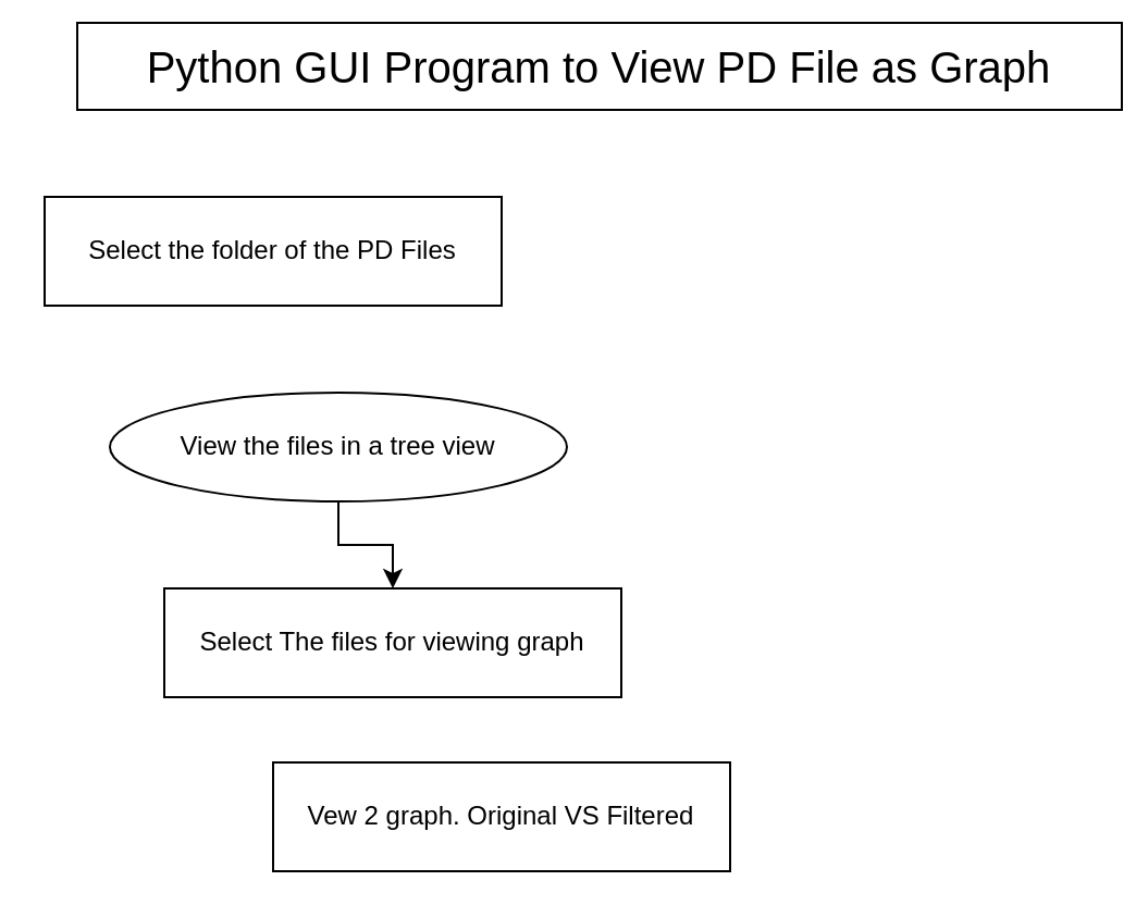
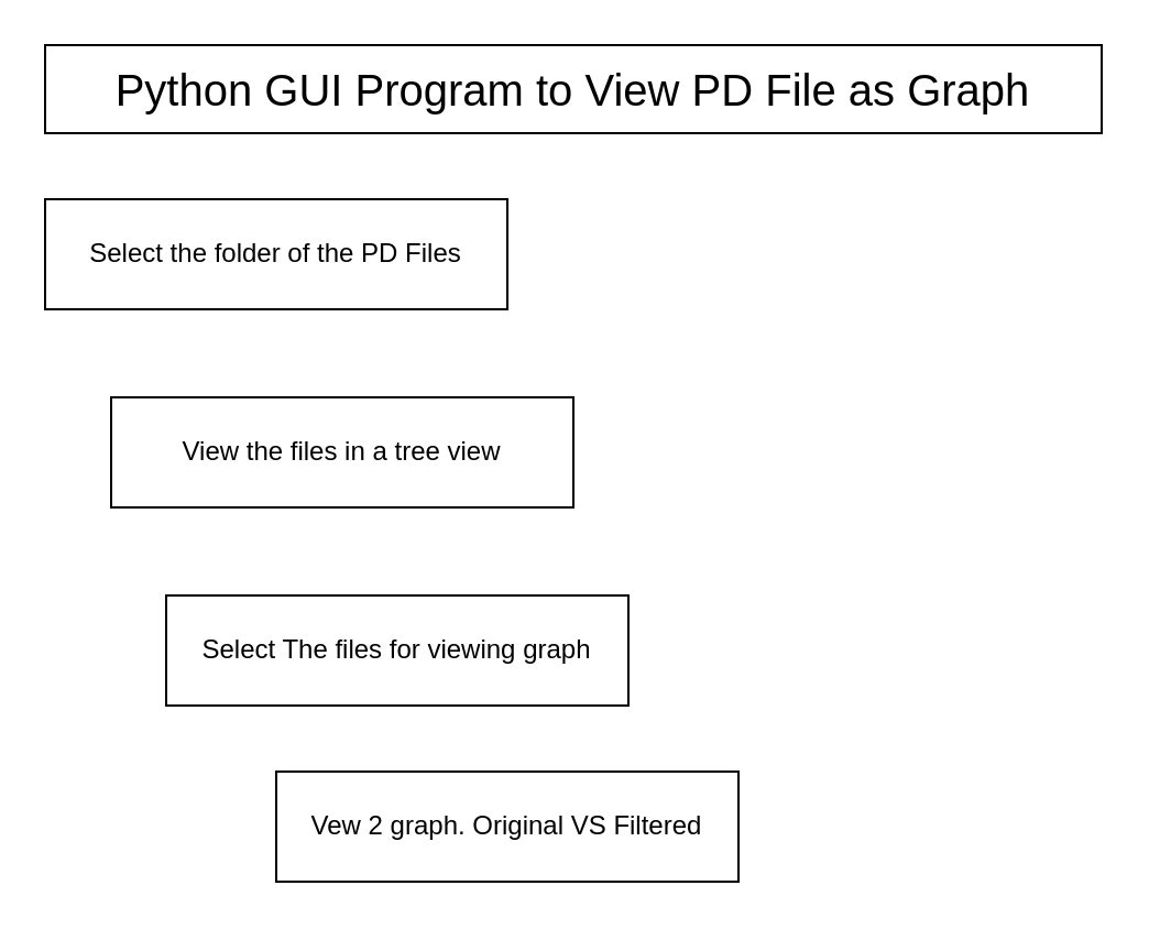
- <mxCell id="2" value="&lt;font style=&quot;font-size: 20px;&quot;&gt;Python GUI Program to View PD File as Graph&lt;/font&gt;" style="rounded=0;whiteSpace=wrap;html=1;" vertex="1" parent="1"><mxGeometry x="35" y="10" width="480" height="40" as="geometry" /></mxCell>
+ <mxCell id="2" value="&lt;font style=&quot;font-size: 20px;&quot;&gt;Python GUI Program to View PD File as Graph&lt;/font&gt;" style="rounded=0;whiteSpace=wrap;html=1;" vertex="1" parent="1"><mxGeometry x="20" y="20" width="480" height="40" as="geometry" /></mxCell>
- <mxCell id="5" value="View the files in a tree view" style="ellipse;whiteSpace=wrap;html=1;" vertex="1" parent="1"><mxGeometry x="50" y="180" width="210" height="50" as="geometry" /></mxCell>
+ <mxCell id="5" value="View the files in a tree view" style="rounded=0;whiteSpace=wrap;html=1;" vertex="1" parent="1"><mxGeometry x="50" y="180" width="210" height="50" as="geometry" /></mxCell>
- <mxCell id="4" value="" style="edgeStyle=orthogonalEdgeStyle;rounded=0;orthogonalLoop=1;jettySize=auto;html=1;" edge="1" parent="1" source="5" target="6"><mxGeometry relative="1" as="geometry" /></mxCell>
